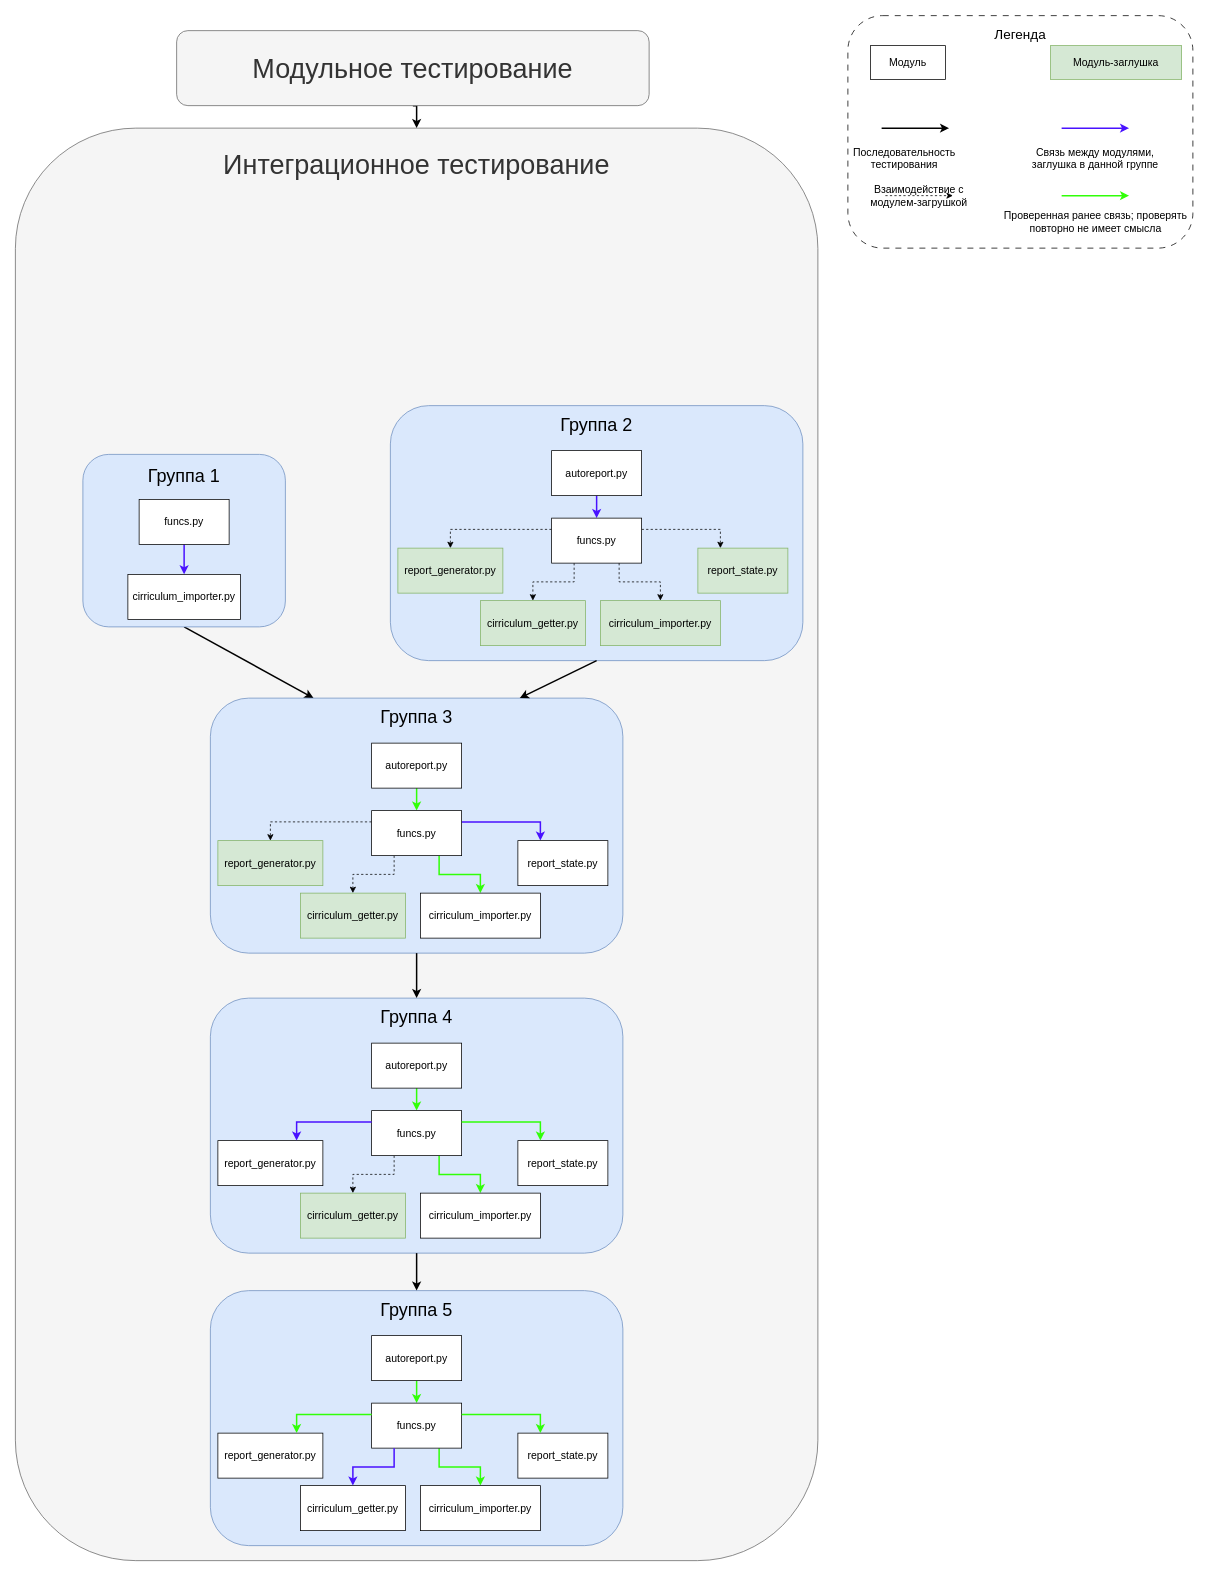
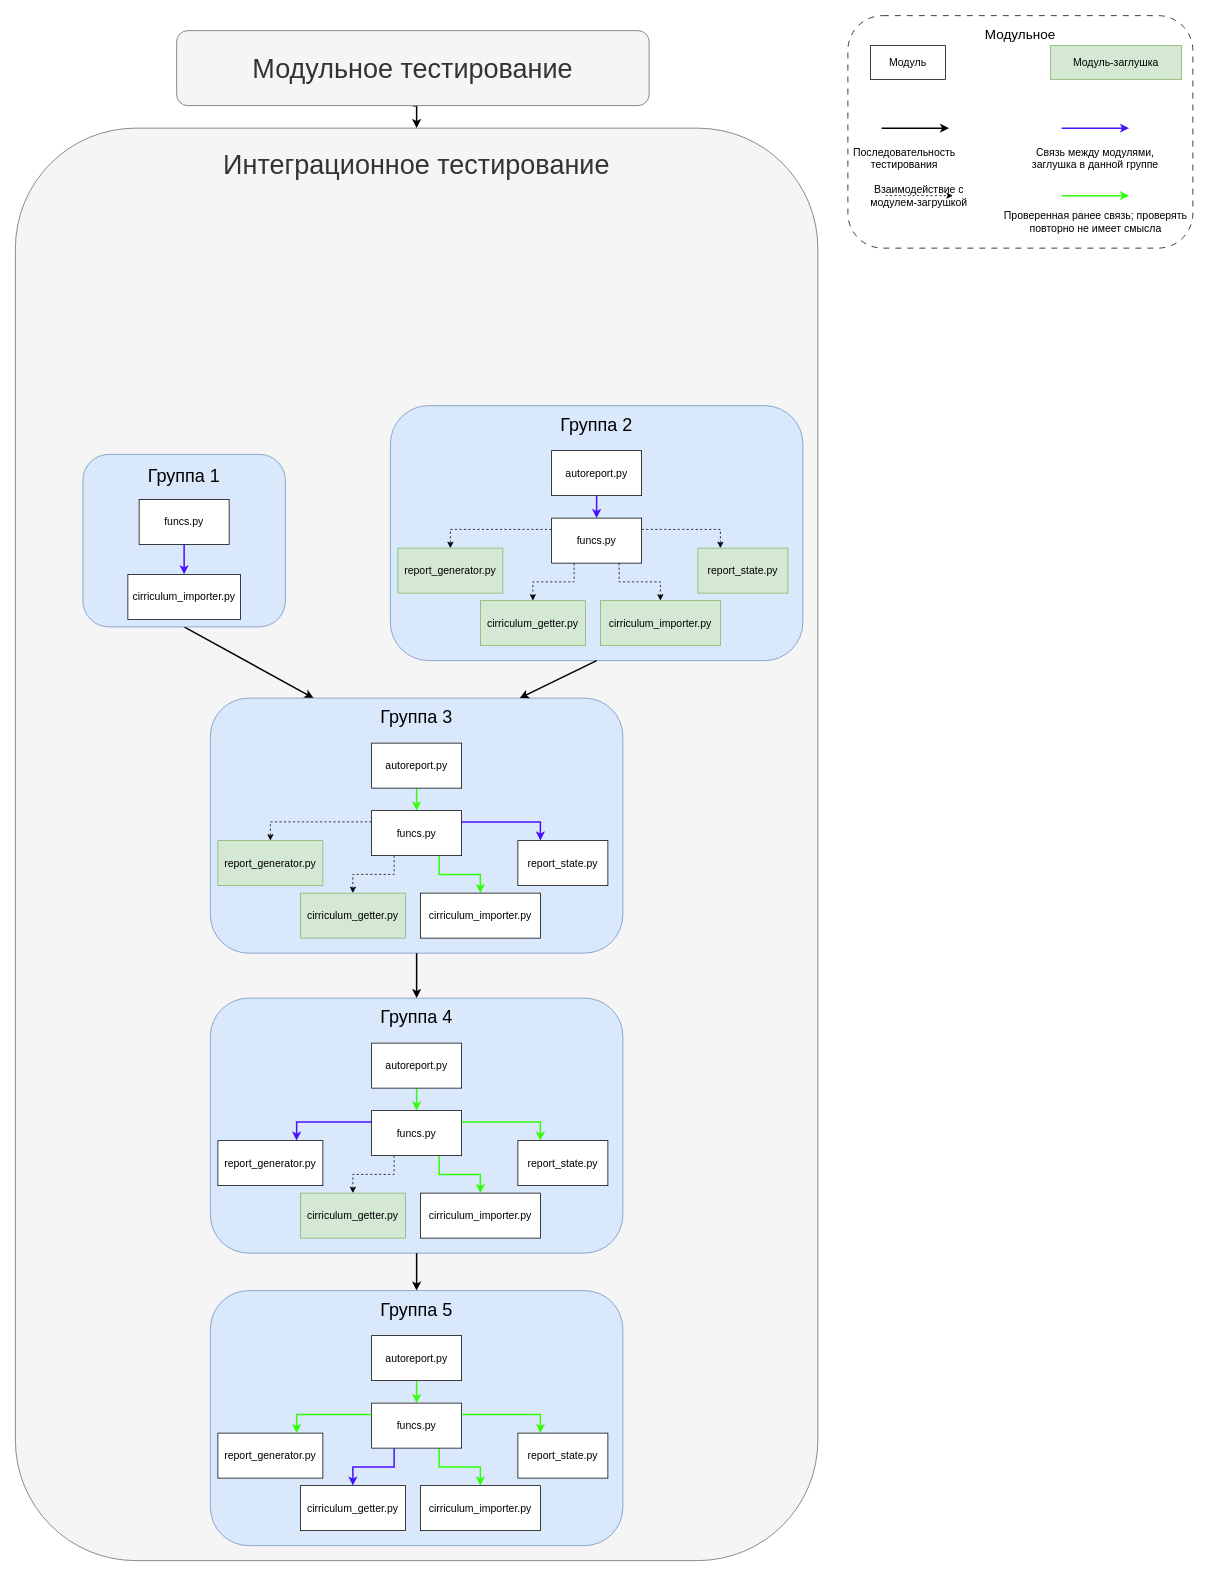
- <mxCell id="2" value="&lt;div&gt;&lt;font style=&quot;font-size: 18px;&quot;&gt;Легенда&lt;br&gt;&lt;/font&gt;&lt;/div&gt;&lt;div&gt;&lt;font style=&quot;font-size: 18px;&quot;&gt;&lt;br&gt;&lt;/font&gt;&lt;/div&gt;&lt;div&gt;&lt;font style=&quot;font-size: 18px;&quot;&gt;&lt;br&gt;&lt;/font&gt;&lt;/div&gt;&lt;div&gt;&lt;font style=&quot;font-size: 18px;&quot;&gt;&lt;br&gt;&lt;/font&gt;&lt;/div&gt;&lt;div&gt;&lt;font style=&quot;font-size: 18px;&quot;&gt;&lt;br&gt;&lt;/font&gt;&lt;/div&gt;&lt;div&gt;&lt;font style=&quot;font-size: 18px;&quot;&gt;&lt;br&gt;&lt;/font&gt;&lt;/div&gt;&lt;div&gt;&lt;font style=&quot;font-size: 18px;&quot;&gt;&lt;br&gt;&lt;/font&gt;&lt;/div&gt;&lt;div&gt;&lt;font style=&quot;font-size: 18px;&quot;&gt;&lt;br&gt;&lt;/font&gt;&lt;/div&gt;&lt;div&gt;&lt;font style=&quot;font-size: 18px;&quot;&gt;&lt;br&gt;&lt;/font&gt;&lt;/div&gt;&lt;div&gt;&lt;font style=&quot;font-size: 18px;&quot;&gt;&lt;br&gt;&lt;/font&gt;&lt;/div&gt;&lt;div&gt;&lt;font style=&quot;font-size: 18px;&quot;&gt;&lt;br&gt;&lt;/font&gt;&lt;/div&gt;&lt;div&gt;&lt;font style=&quot;font-size: 18px;&quot;&gt;&lt;br&gt;&lt;/font&gt;&lt;/div&gt;&lt;div&gt;&lt;font style=&quot;font-size: 18px;&quot;&gt;&lt;br&gt;&lt;/font&gt;&lt;/div&gt;" style="rounded=1;whiteSpace=wrap;html=1;dashed=1;dashPattern=8 8;" parent="1" vertex="1"><mxGeometry x="1130" y="20" width="460" height="310" as="geometry" /></mxCell>
+ <mxCell id="2" value="&lt;div&gt;&lt;font style=&quot;font-size: 18px;&quot;&gt;Модульное&lt;br&gt;&lt;/font&gt;&lt;/div&gt;&lt;div&gt;&lt;font style=&quot;font-size: 18px;&quot;&gt;&lt;br&gt;&lt;/font&gt;&lt;/div&gt;&lt;div&gt;&lt;font style=&quot;font-size: 18px;&quot;&gt;&lt;br&gt;&lt;/font&gt;&lt;/div&gt;&lt;div&gt;&lt;font style=&quot;font-size: 18px;&quot;&gt;&lt;br&gt;&lt;/font&gt;&lt;/div&gt;&lt;div&gt;&lt;font style=&quot;font-size: 18px;&quot;&gt;&lt;br&gt;&lt;/font&gt;&lt;/div&gt;&lt;div&gt;&lt;font style=&quot;font-size: 18px;&quot;&gt;&lt;br&gt;&lt;/font&gt;&lt;/div&gt;&lt;div&gt;&lt;font style=&quot;font-size: 18px;&quot;&gt;&lt;br&gt;&lt;/font&gt;&lt;/div&gt;&lt;div&gt;&lt;font style=&quot;font-size: 18px;&quot;&gt;&lt;br&gt;&lt;/font&gt;&lt;/div&gt;&lt;div&gt;&lt;font style=&quot;font-size: 18px;&quot;&gt;&lt;br&gt;&lt;/font&gt;&lt;/div&gt;&lt;div&gt;&lt;font style=&quot;font-size: 18px;&quot;&gt;&lt;br&gt;&lt;/font&gt;&lt;/div&gt;&lt;div&gt;&lt;font style=&quot;font-size: 18px;&quot;&gt;&lt;br&gt;&lt;/font&gt;&lt;/div&gt;&lt;div&gt;&lt;font style=&quot;font-size: 18px;&quot;&gt;&lt;br&gt;&lt;/font&gt;&lt;/div&gt;&lt;div&gt;&lt;font style=&quot;font-size: 18px;&quot;&gt;&lt;br&gt;&lt;/font&gt;&lt;/div&gt;" style="rounded=1;whiteSpace=wrap;html=1;dashed=1;dashPattern=8 8;" parent="1" vertex="1"><mxGeometry x="1130" y="20" width="460" height="310" as="geometry" /></mxCell>
